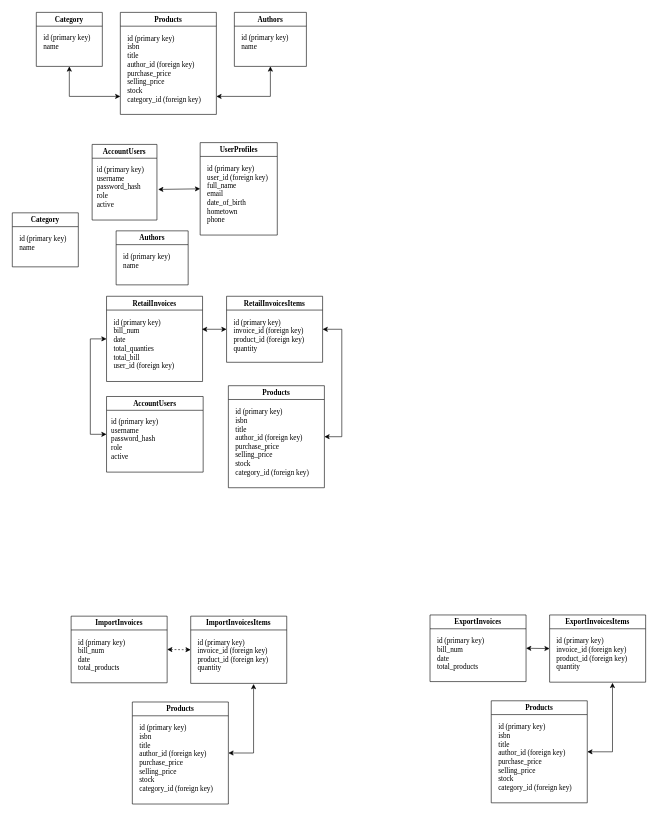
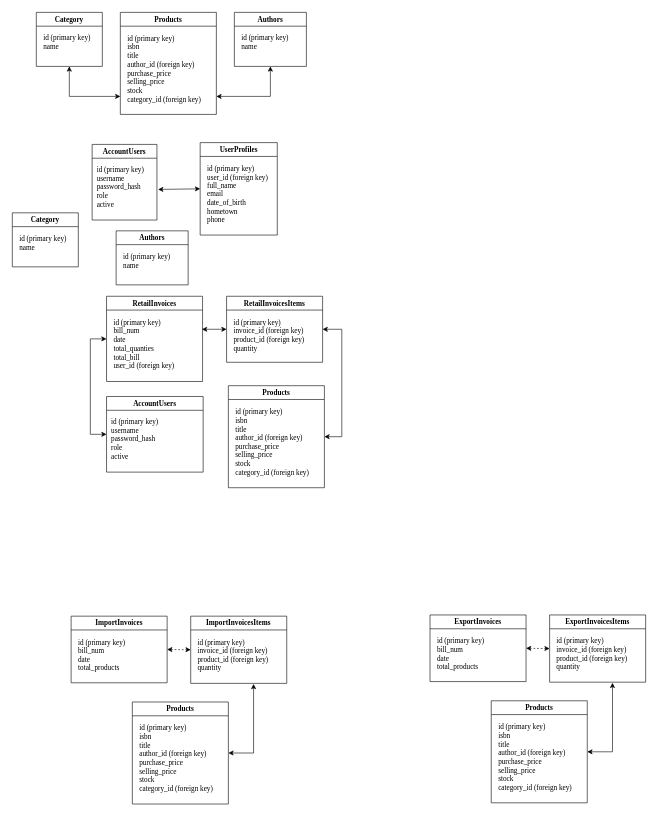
- <mxCell id="44" value="" style="endArrow=classic;startArrow=classic;html=1;rounded=0;exitX=1;exitY=0.5;exitDx=0;exitDy=0;entryX=0;entryY=0.5;entryDx=0;entryDy=0;" edge="1" parent="1" source="40" target="42"><mxGeometry width="50" height="50" relative="1" as="geometry"><mxPoint x="936" y="1214" as="sourcePoint" /><mxPoint x="986" y="1164" as="targetPoint" /></mxGeometry></mxCell>
+ <mxCell id="44" value="" style="endArrow=classic;startArrow=classic;html=1;rounded=0;exitX=1;exitY=0.5;exitDx=0;exitDy=0;entryX=0;entryY=0.5;entryDx=0;entryDy=0;dashed=1;" edge="1" parent="1" source="40" target="42"><mxGeometry width="50" height="50" relative="1" as="geometry"><mxPoint x="936" y="1214" as="sourcePoint" /><mxPoint x="986" y="1164" as="targetPoint" /></mxGeometry></mxCell>
